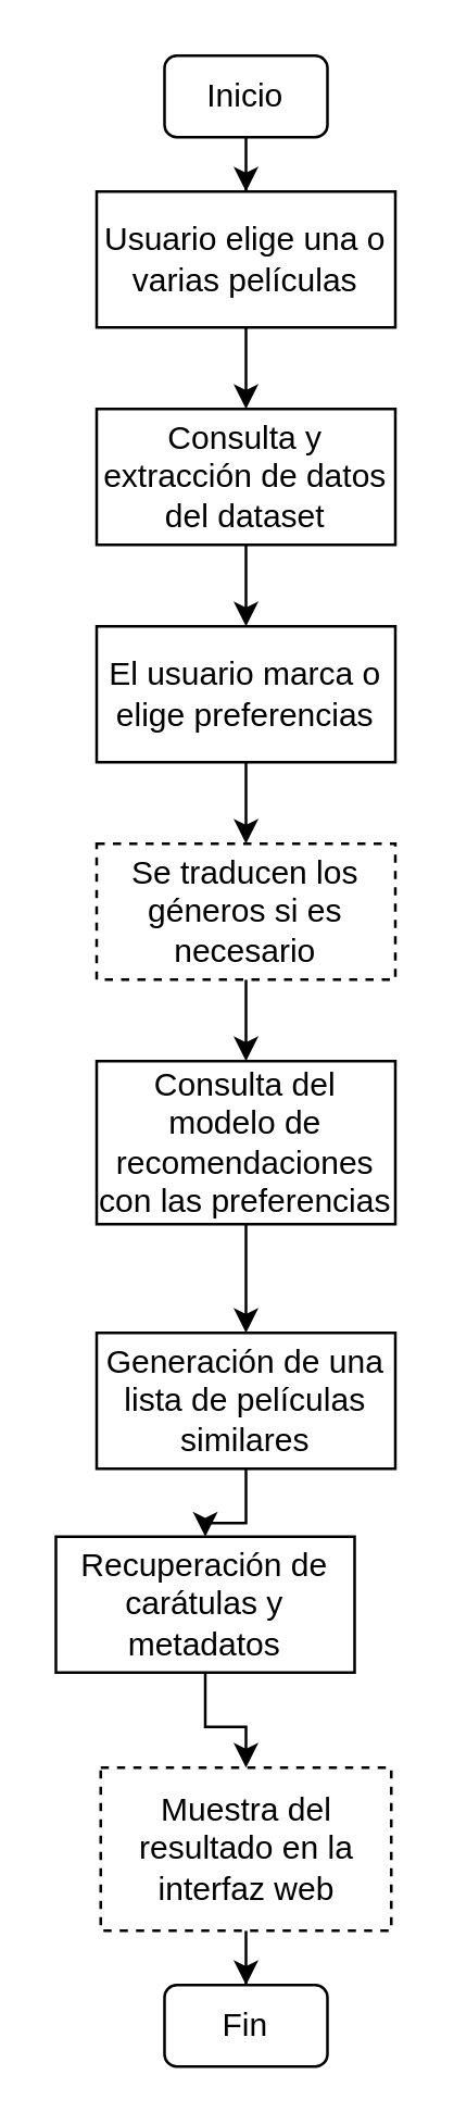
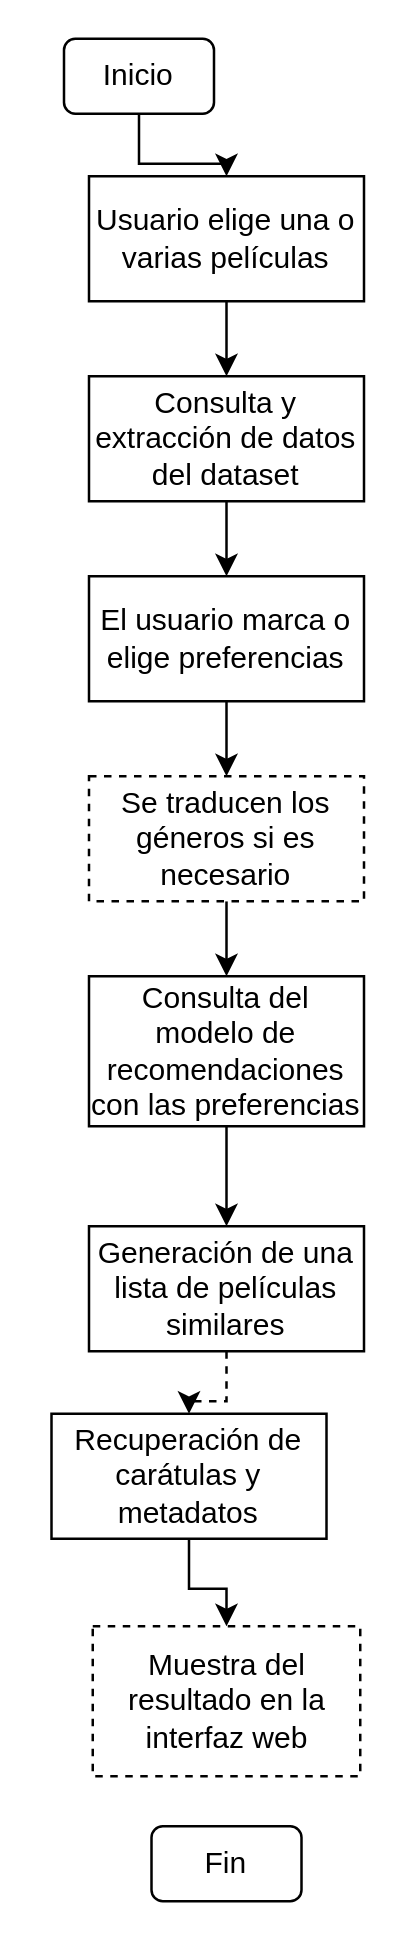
- <mxCell id="3" value="Inicio" style="rounded=1;whiteSpace=wrap;html=1;" vertex="1" parent="1"><mxGeometry x="60" y="20" width="60" height="30" as="geometry" /></mxCell>
+ <mxCell id="3" value="Inicio" style="rounded=1;whiteSpace=wrap;html=1;" vertex="1" parent="1"><mxGeometry x="25" y="15" width="60" height="30" as="geometry" /></mxCell>
- <mxCell id="14" value="" style="edgeStyle=orthogonalEdgeStyle;rounded=0;orthogonalLoop=1;jettySize=auto;html=1;" edge="1" parent="1" source="15" target="17"><mxGeometry relative="1" as="geometry" /></mxCell>
+ <mxCell id="14" value="" style="edgeStyle=orthogonalEdgeStyle;rounded=0;orthogonalLoop=1;jettySize=auto;html=1;dashed=1;" edge="1" parent="1" source="15" target="17"><mxGeometry relative="1" as="geometry" /></mxCell>
- <mxCell id="18" value="" style="edgeStyle=orthogonalEdgeStyle;rounded=0;orthogonalLoop=1;jettySize=auto;html=1;" edge="1" parent="1" source="19" target="20"><mxGeometry relative="1" as="geometry" /></mxCell>
